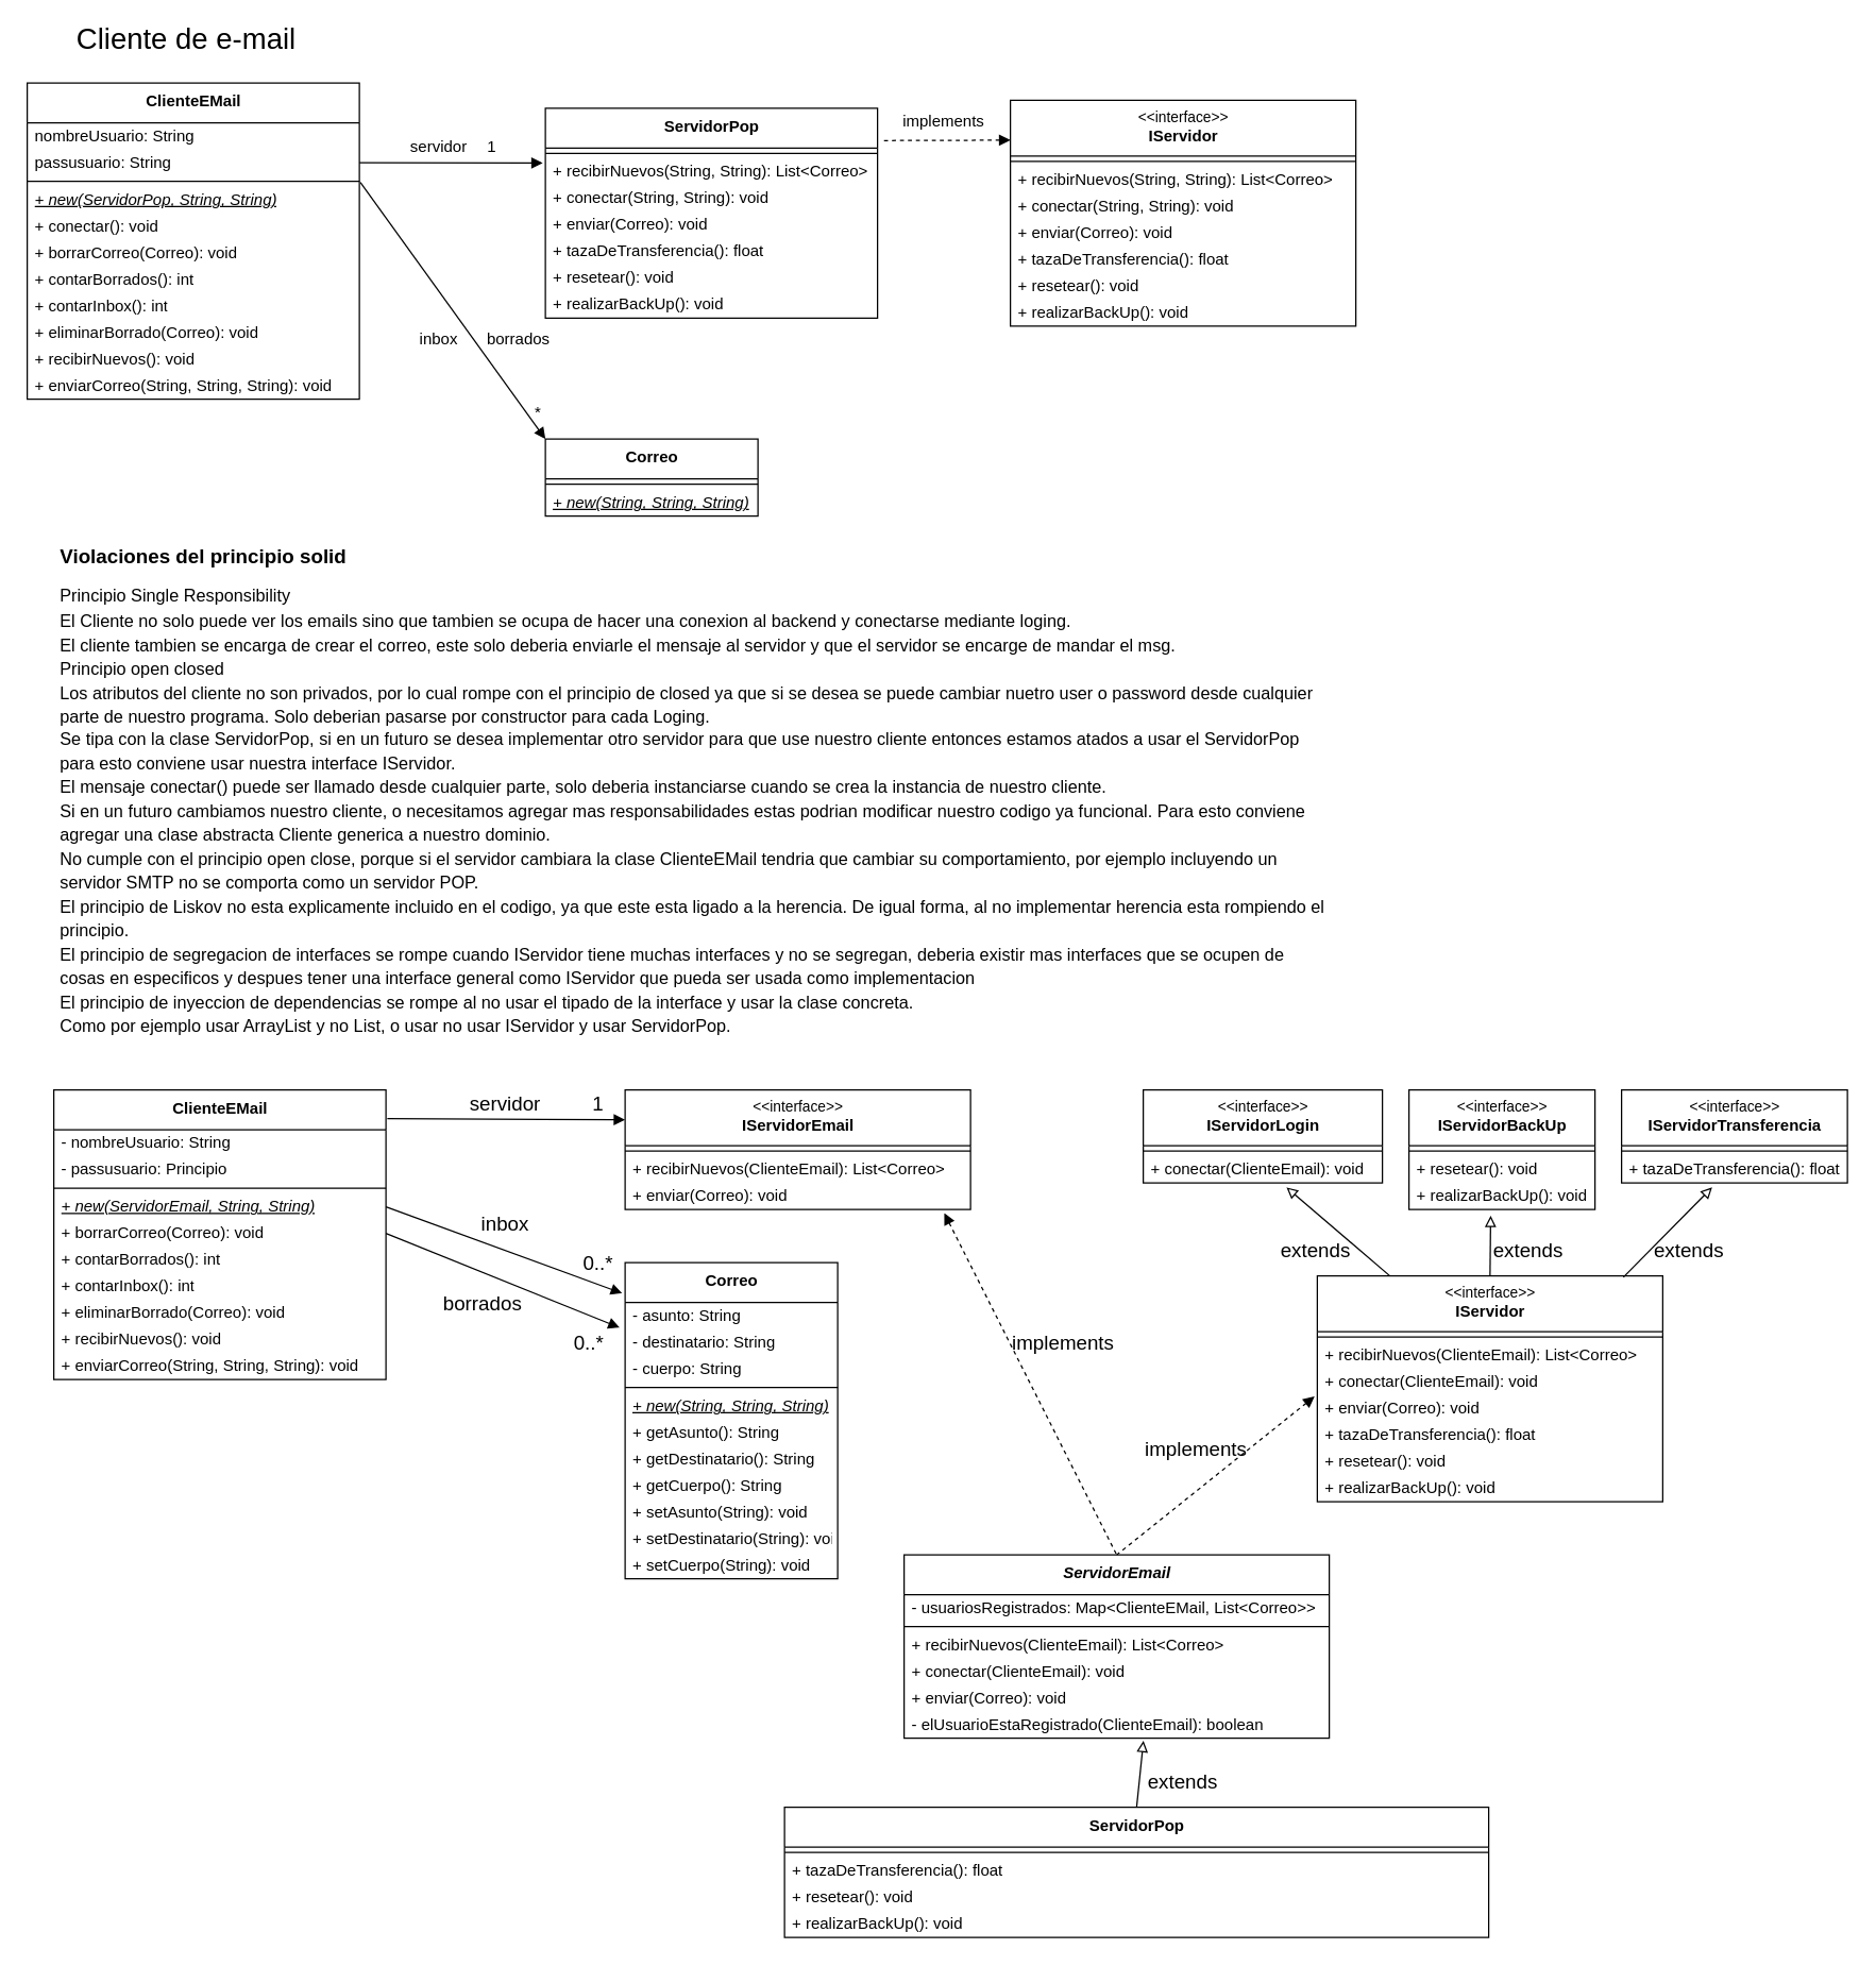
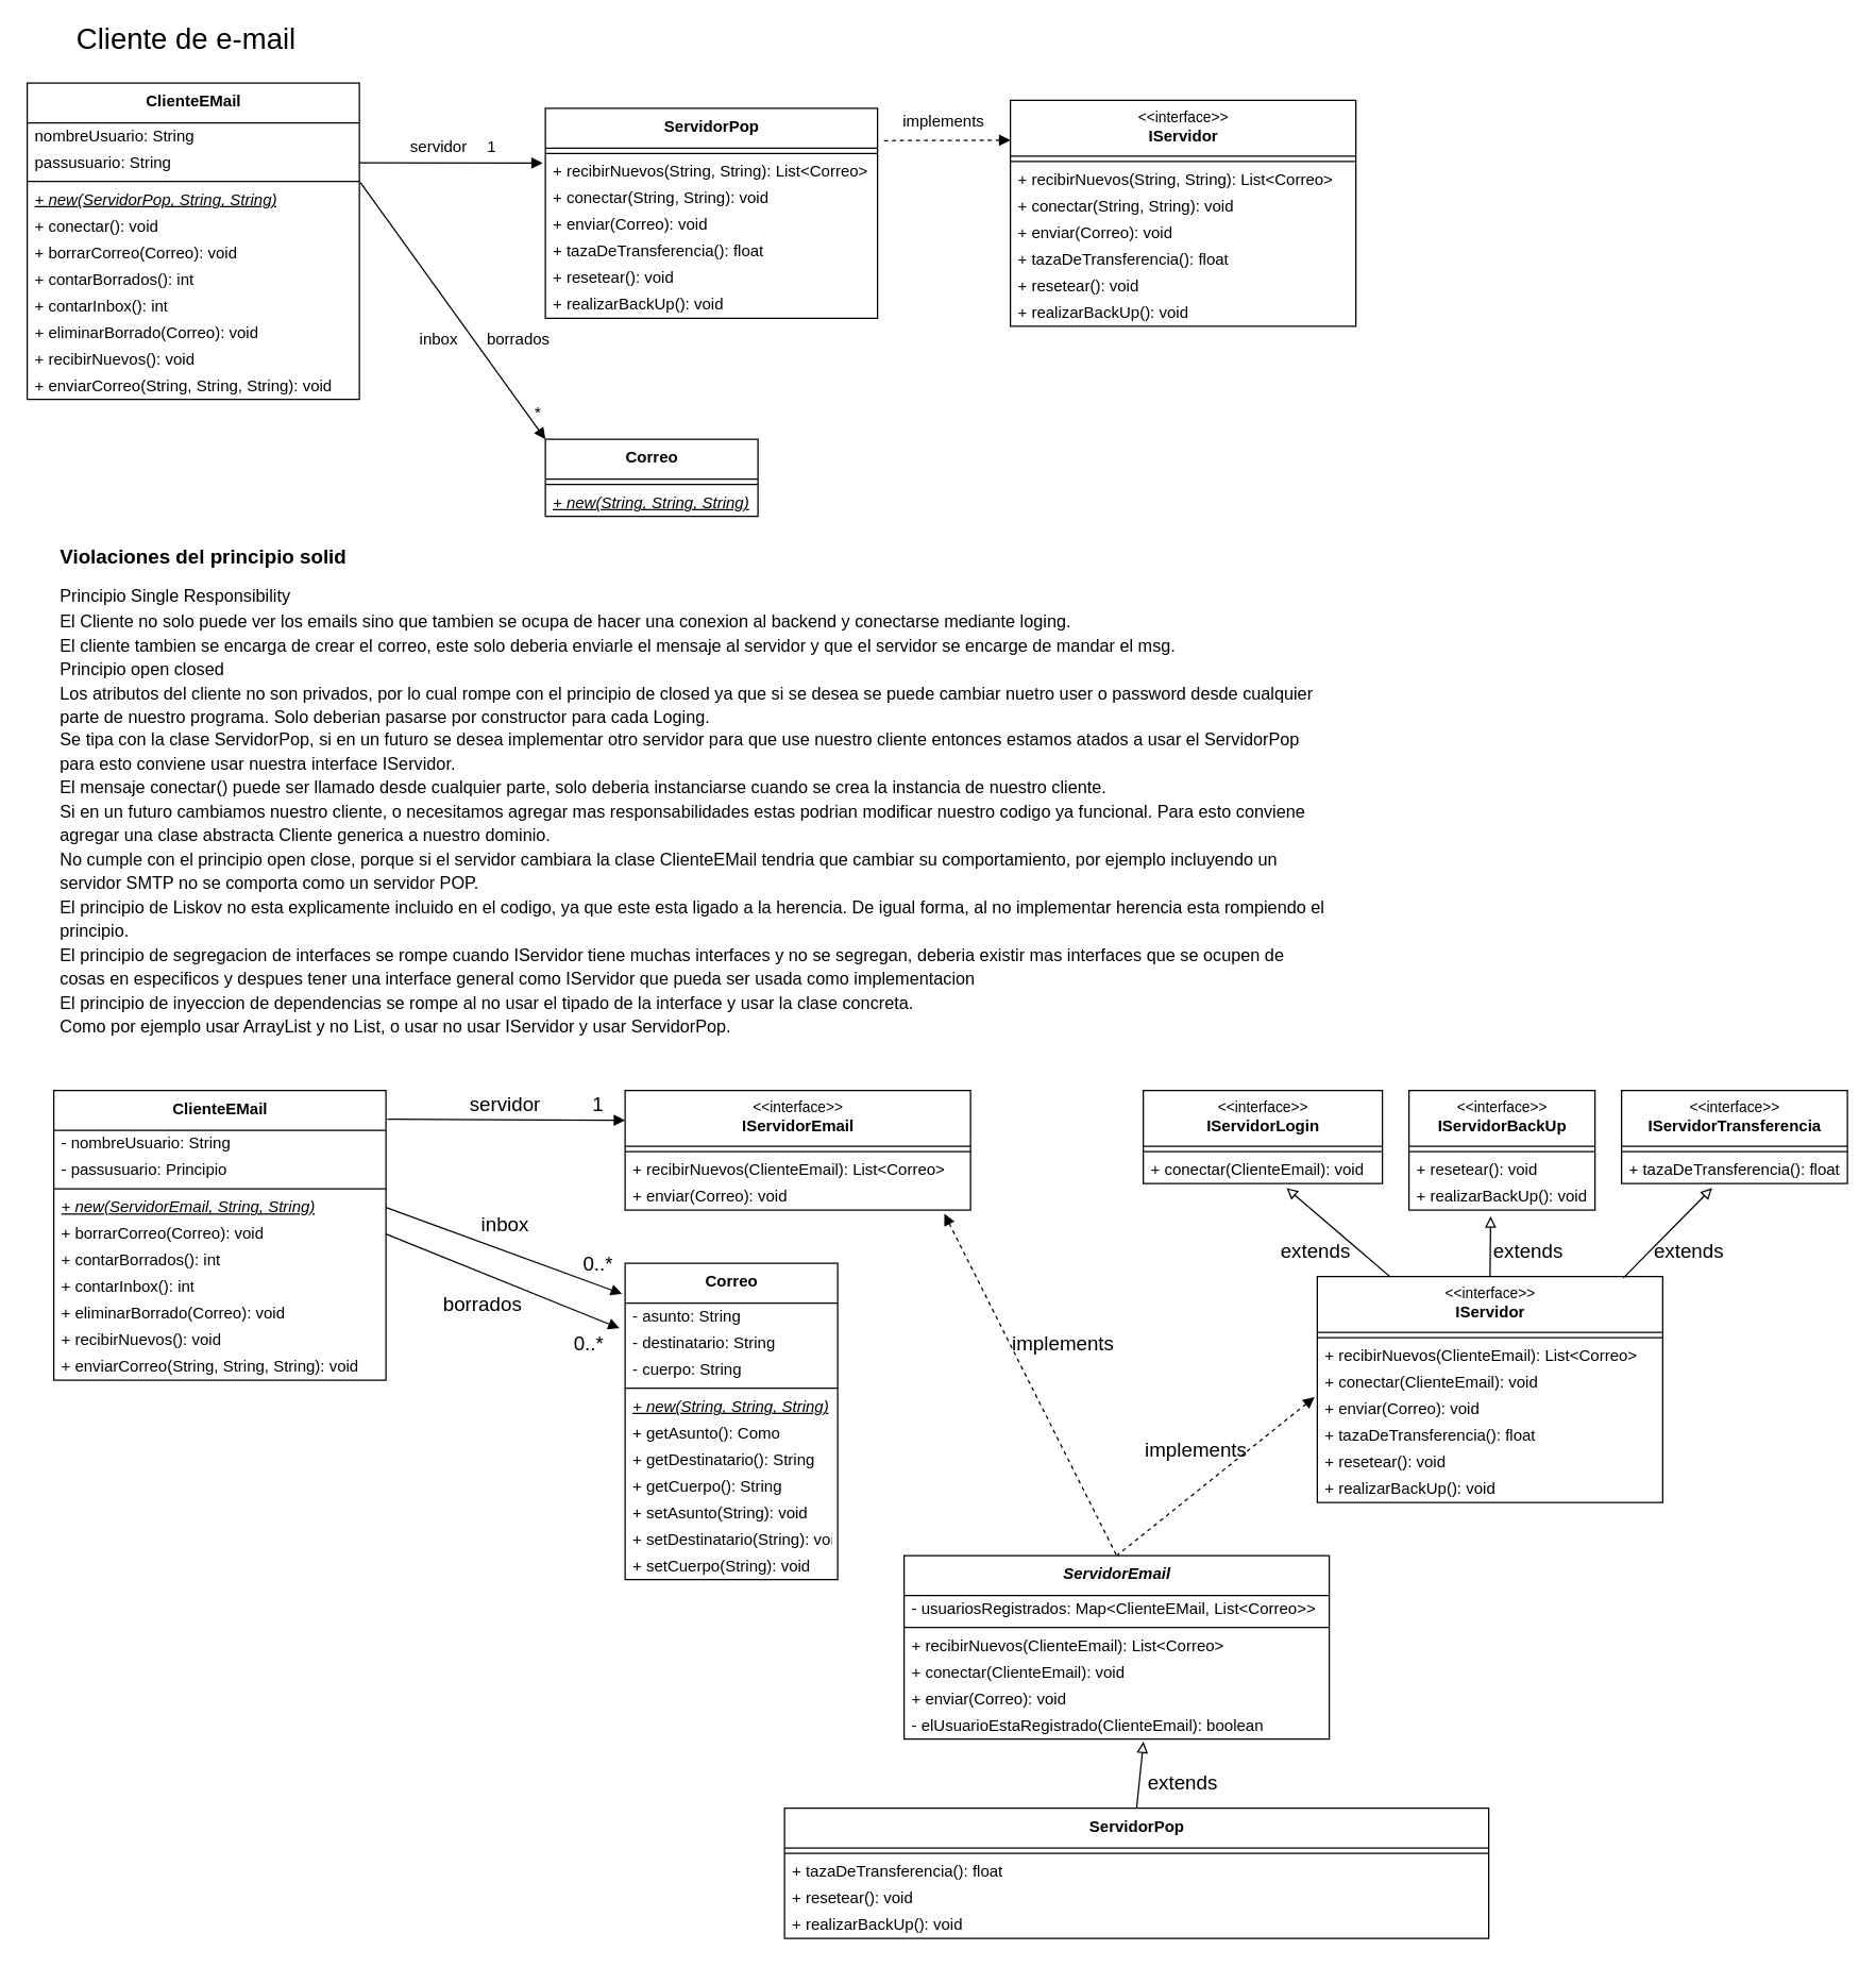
- <mxCell id="61" value="&lt;span style=&quot;font-size: 12px;&quot;&gt;+ getAsunto(): String&lt;/span&gt;" style="text;html=1;strokeColor=none;fillColor=none;align=left;verticalAlign=middle;spacingLeft=4;spacingRight=4;overflow=hidden;rotatable=0;points=[[0,0.5],[1,0.5]];portConstraint=eastwest;labelBackgroundColor=none;labelBorderColor=none;fontSize=11;" vertex="1" parent="55"><mxGeometry y="118" width="160" height="20" as="geometry" /></mxCell>
+ <mxCell id="61" value="&lt;span style=&quot;font-size: 12px;&quot;&gt;+ getAsunto(): Como&lt;/span&gt;" style="text;html=1;strokeColor=none;fillColor=none;align=left;verticalAlign=middle;spacingLeft=4;spacingRight=4;overflow=hidden;rotatable=0;points=[[0,0.5],[1,0.5]];portConstraint=eastwest;labelBackgroundColor=none;labelBorderColor=none;fontSize=11;" vertex="1" parent="55"><mxGeometry y="118" width="160" height="20" as="geometry" /></mxCell>
